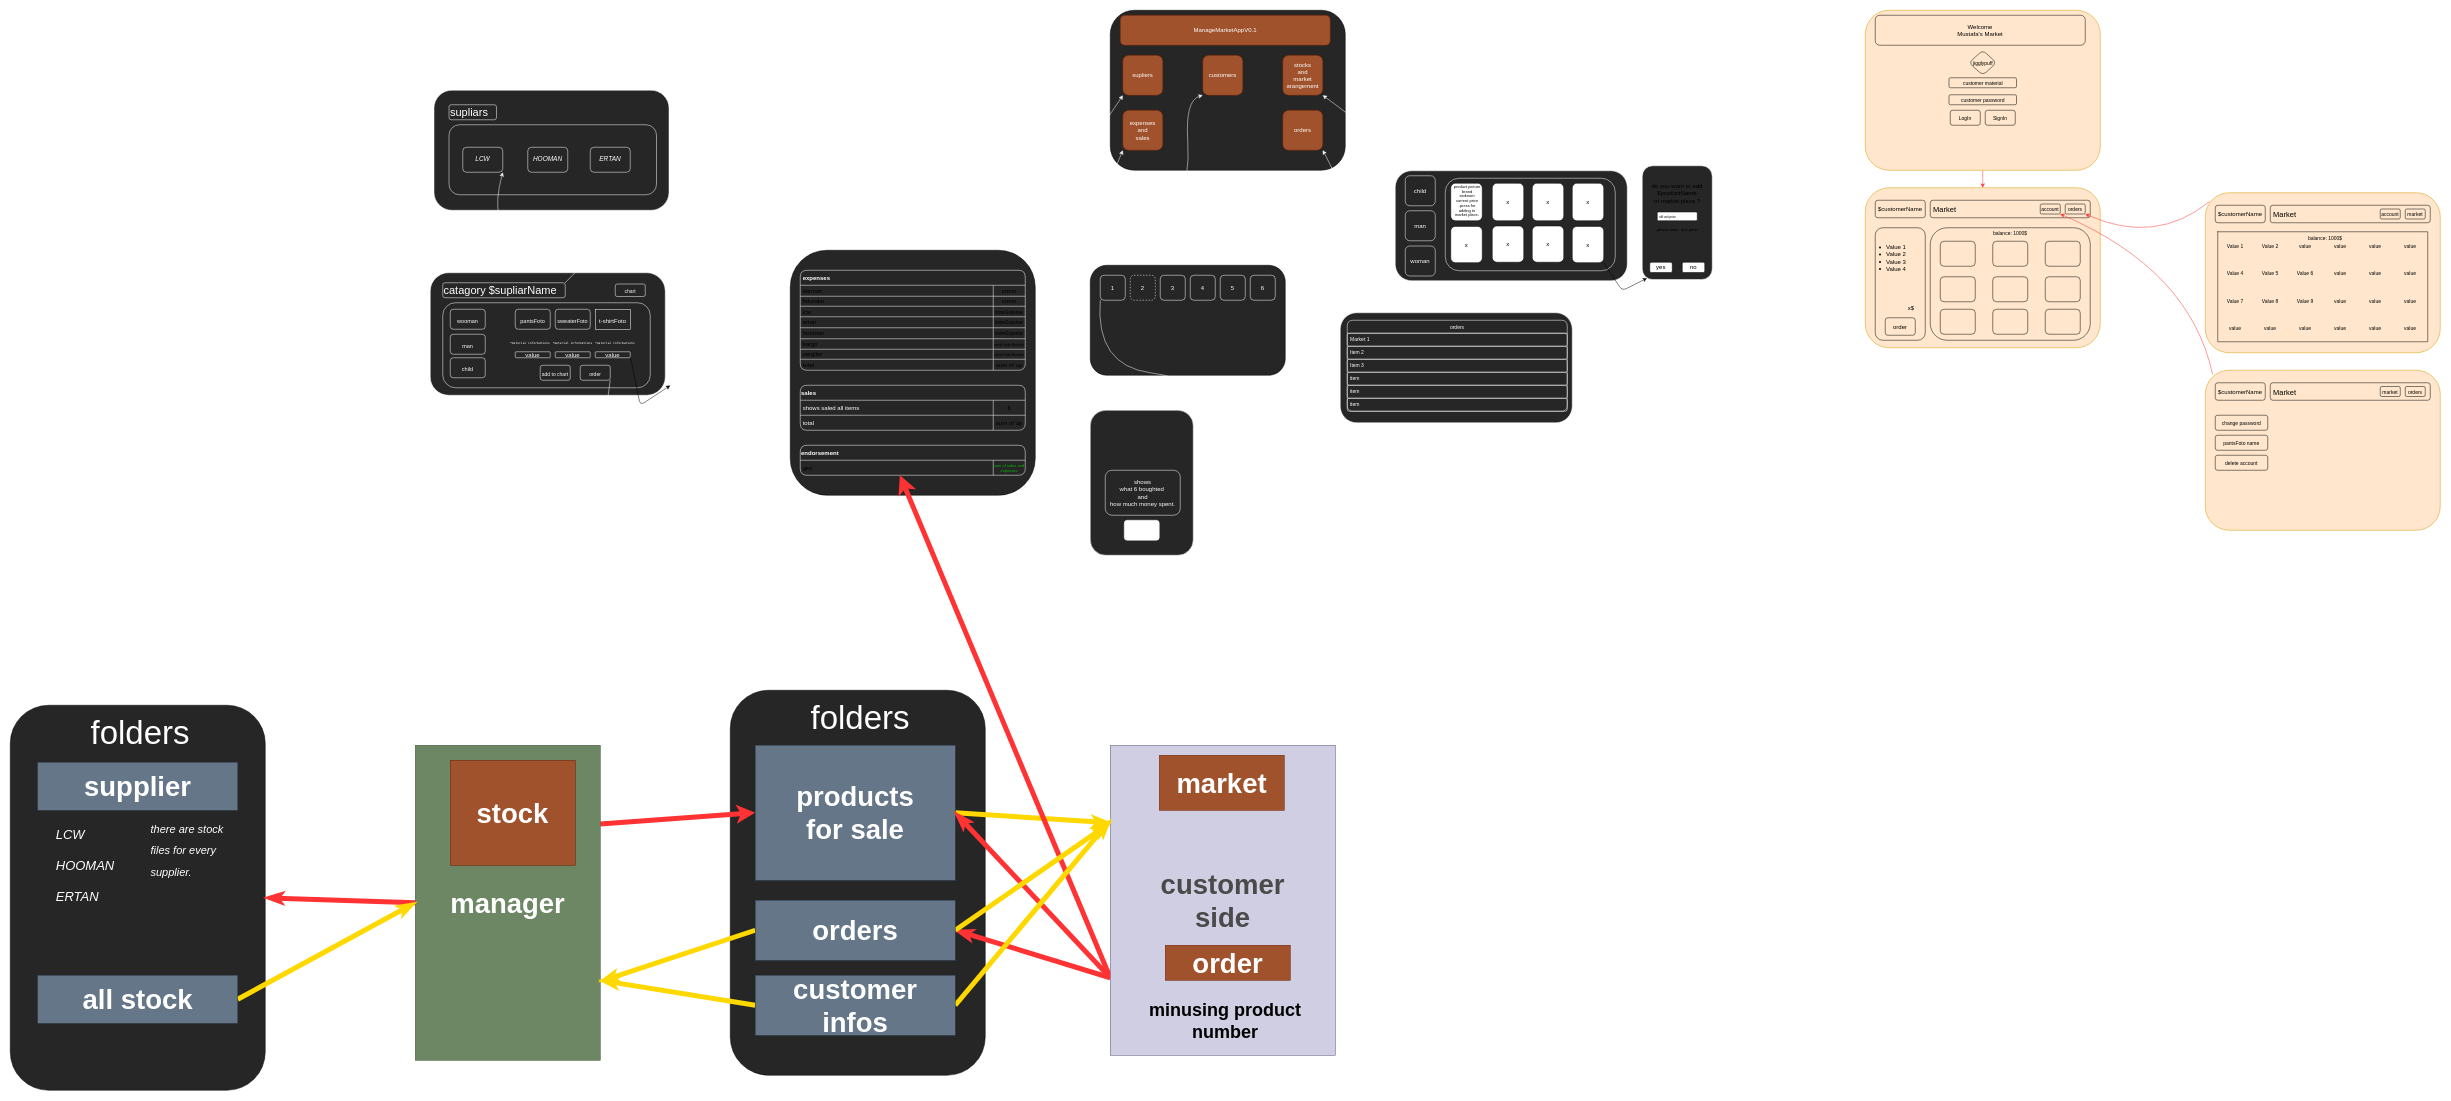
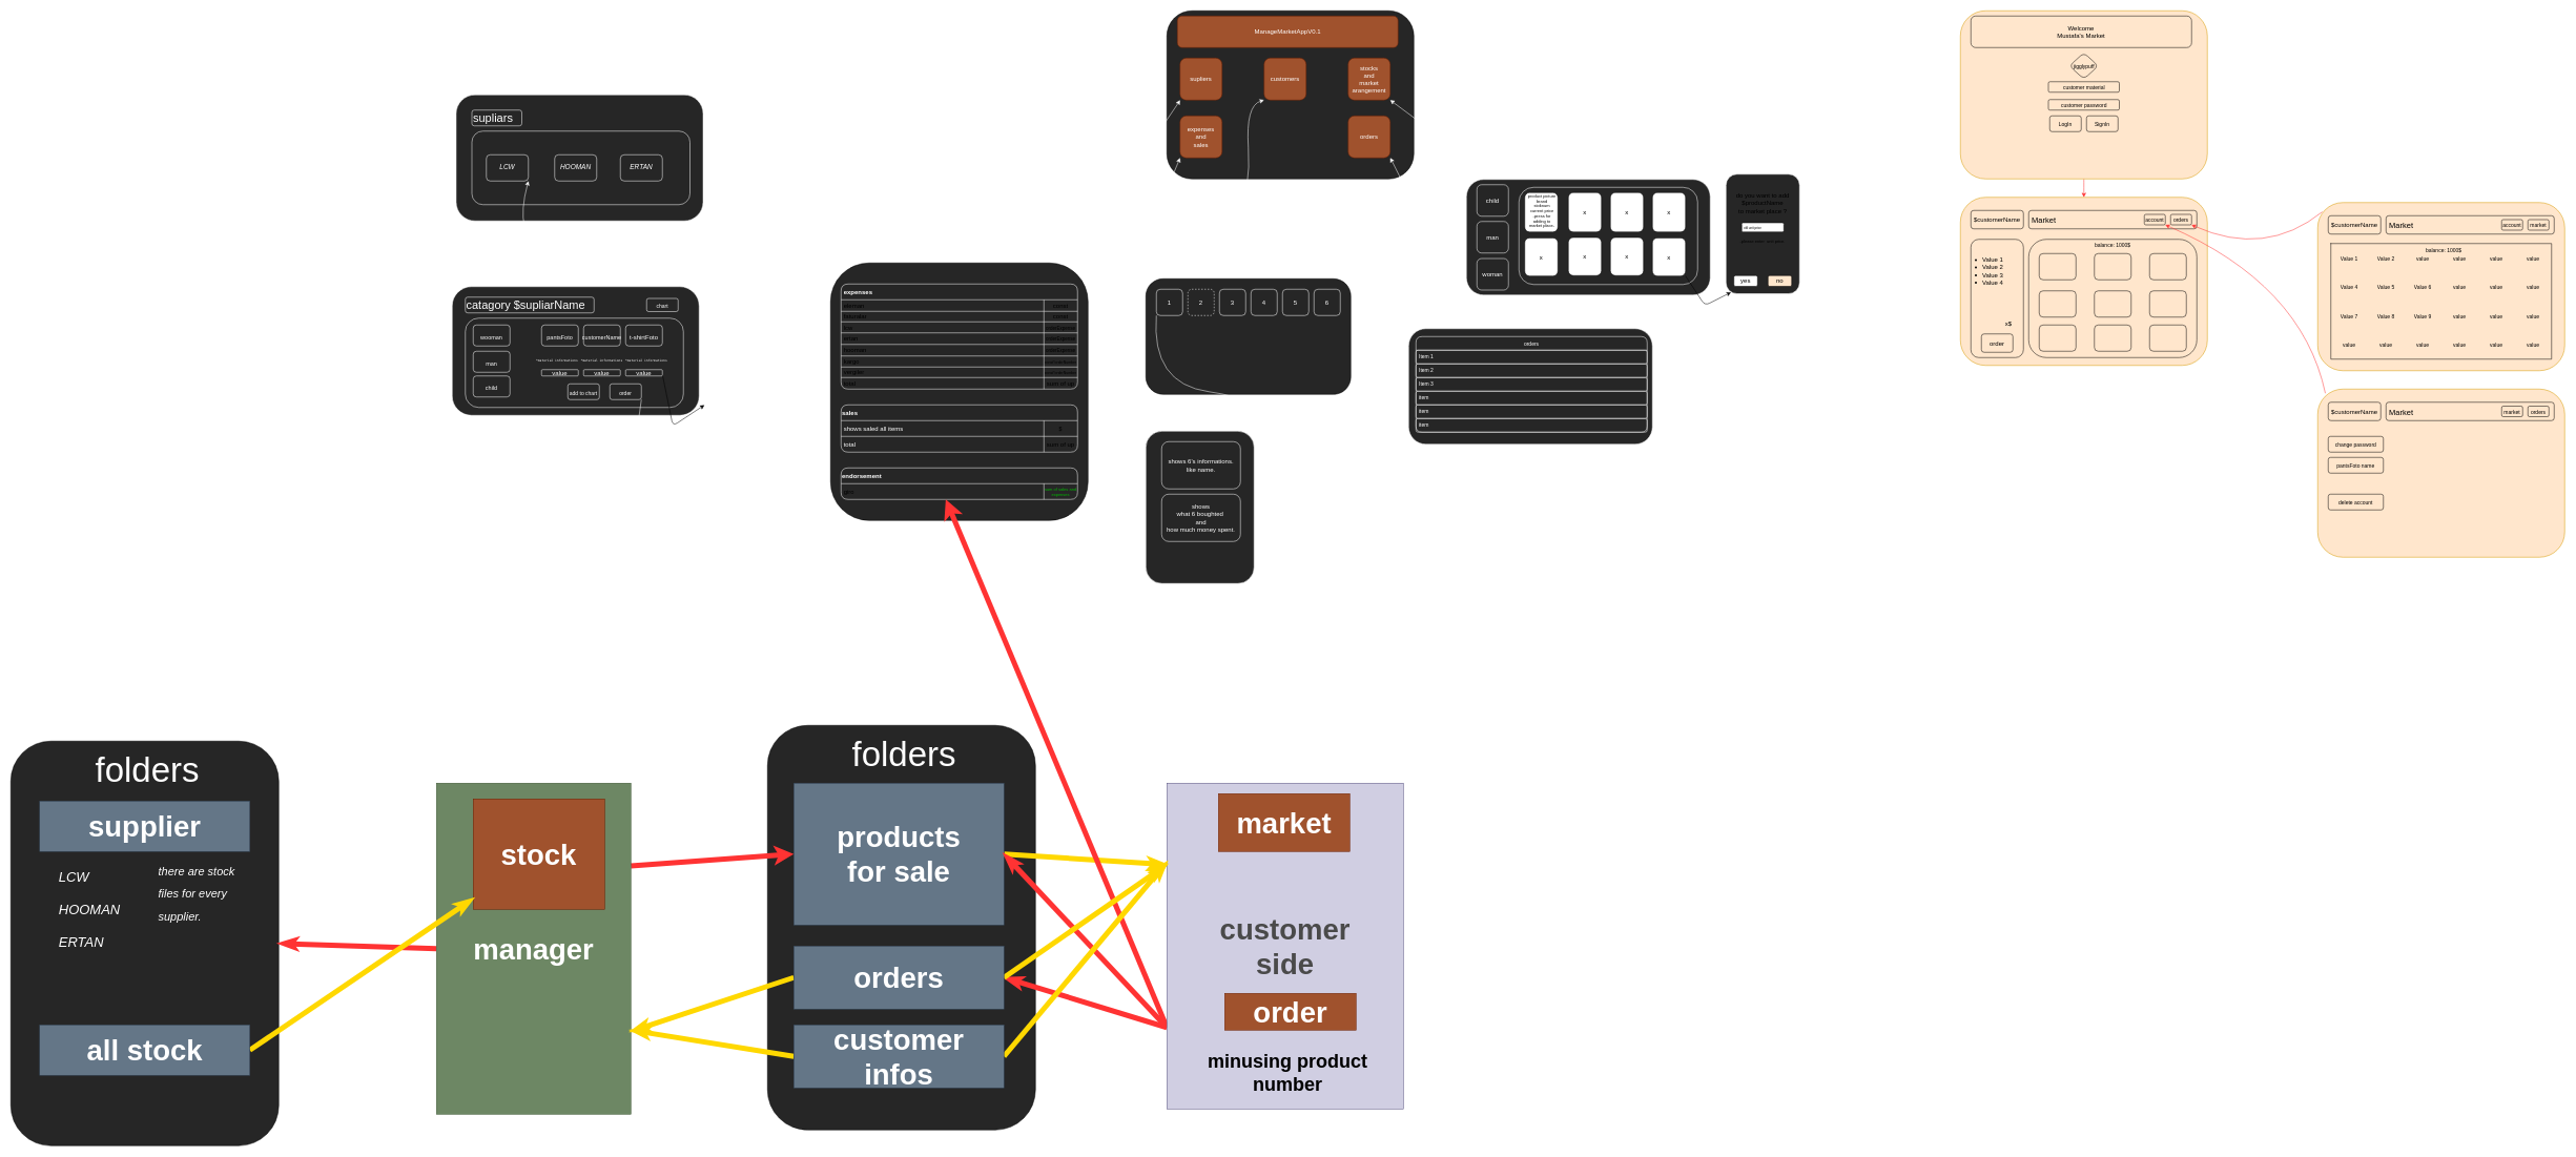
- <mxCell id="222" value="no" style="rounded=1;whiteSpace=wrap;html=1;" vertex="1" parent="1"><mxGeometry x="3364" y="524" width="45" height="20.5" as="geometry" /></mxCell>
+ <mxCell id="222" value="no" style="rounded=1;whiteSpace=wrap;html=1;fillColor=#ffe6cc;" vertex="1" parent="1"><mxGeometry x="3364" y="524" width="45" height="20.5" as="geometry" /></mxCell>
- <mxCell id="31" style="edgeStyle=none;curved=1;html=1;exitX=1;exitY=0;exitDx=0;exitDy=0;fontSize=21;strokeColor=#FFFFFF;rounded=1;fontColor=#FFFFFF;" parent="1" source="32" target="43" edge="1"><mxGeometry relative="1" as="geometry"><mxPoint x="1380" y="500.25" as="targetPoint" /><Array as="points"><mxPoint x="1260" y="420" /></Array></mxGeometry></mxCell>
- <mxCell id="198" value="&lt;font style=&quot;font-size: 12px&quot;&gt;t-shirtFoto&lt;/font&gt;" style="whiteSpace=wrap;html=1;fontSize=22;strokeColor=#FFFFFF;fillColor=none;verticalAlign=top;fontColor=#FFFFFF;rounded=0;" parent="1" vertex="1"><mxGeometry x="1190" y="618" width="70" height="40" as="geometry" /></mxCell>
+ <mxCell id="198" value="&lt;font style=&quot;font-size: 12px&quot;&gt;t-shirtFoto&lt;/font&gt;" style="rounded=1;whiteSpace=wrap;html=1;fontSize=22;strokeColor=#FFFFFF;fillColor=none;verticalAlign=top;fontColor=#FFFFFF;" parent="1" vertex="1"><mxGeometry x="1190" y="618" width="70" height="40" as="geometry" /></mxCell>
- <mxCell id="197" value="&lt;span style=&quot;font-size: 11px&quot;&gt;sweaterFoto&lt;/span&gt;" style="rounded=1;whiteSpace=wrap;html=1;fontSize=22;strokeColor=#FFFFFF;fillColor=none;verticalAlign=top;fontColor=#FFFFFF;" parent="1" vertex="1"><mxGeometry x="1110" y="618" width="70" height="40" as="geometry" /></mxCell>
+ <mxCell id="197" value="&lt;span style=&quot;font-size: 11px&quot;&gt;customerName&lt;/span&gt;" style="rounded=1;whiteSpace=wrap;html=1;fontSize=22;strokeColor=#FFFFFF;fillColor=none;verticalAlign=top;fontColor=#FFFFFF;" parent="1" vertex="1"><mxGeometry x="1110" y="618" width="70" height="40" as="geometry" /></mxCell>
- <mxCell id="91" value="Market 1" style="text;strokeColor=#FFFFFF;fillColor=none;align=left;verticalAlign=top;spacingLeft=4;spacingRight=4;overflow=hidden;rotatable=0;points=[[0,0.5],[1,0.5]];portConstraint=eastwest;glass=0;fontSize=10;fontColor=#FFFFFF;rounded=1;" parent="90" vertex="1"><mxGeometry y="26" width="440" height="26" as="geometry" /></mxCell>
+ <mxCell id="91" value="Item 1" style="text;strokeColor=#FFFFFF;fillColor=none;align=left;verticalAlign=top;spacingLeft=4;spacingRight=4;overflow=hidden;rotatable=0;points=[[0,0.5],[1,0.5]];portConstraint=eastwest;glass=0;fontSize=10;fontColor=#FFFFFF;rounded=1;" parent="90" vertex="1"><mxGeometry y="26" width="440" height="26" as="geometry" /></mxCell>
+ <mxCell id="45" value="shows 6's informations.&lt;br&gt;like name." style="rounded=1;whiteSpace=wrap;html=1;fillColor=none;strokeColor=#FFFFFF;fontColor=#FFFFFF;" parent="1" vertex="1"><mxGeometry y="840" width="150" height="90" as="geometry" x="2210" /></mxCell>
- <mxCell id="167" value="delete account" style="rounded=1;whiteSpace=wrap;html=1;glass=0;fontSize=10;fontColor=#000000;strokeColor=#000000;fillColor=none;" parent="1" vertex="1"><mxGeometry x="4430" y="910" width="105" height="30" as="geometry" /></mxCell>
+ <mxCell id="167" value="delete account" style="rounded=1;whiteSpace=wrap;html=1;glass=0;fontSize=10;fontColor=#000000;strokeColor=#000000;fillColor=none;" parent="1" vertex="1"><mxGeometry x="4430" y="940" width="105" height="30" as="geometry" /></mxCell>
- <mxCell id="121" value="delete" style="rounded=1;whiteSpace=wrap;html=1;fontColor=#FFFFFF;strokeColor=#FFFFFF;" parent="1" vertex="1"><mxGeometry x="2248" y="1040" width="70" height="40" as="geometry" /></mxCell>
- <mxCell id="191" style="edgeStyle=none;rounded=0;jumpSize=6;html=1;exitX=1;exitY=0.5;exitDx=0;exitDy=0;entryX=0;entryY=0.5;entryDx=0;entryDy=0;fontSize=26;fontColor=#FFFFFF;endArrow=classicThin;endFill=0;strokeColor=#FFD800;strokeWidth=10;" parent="1" source="192" target="170" edge="1"><mxGeometry relative="1" as="geometry" /></mxCell>
+ <mxCell id="191" style="edgeStyle=none;rounded=0;jumpSize=6;html=1;exitX=1;exitY=0.5;exitDx=0;exitDy=0;fontSize=26;fontColor=#FFFFFF;endArrow=classicThin;endFill=0;strokeColor=#FFD800;strokeWidth=10;" parent="1" source="192" target="183" edge="1"><mxGeometry relative="1" as="geometry" /></mxCell>
